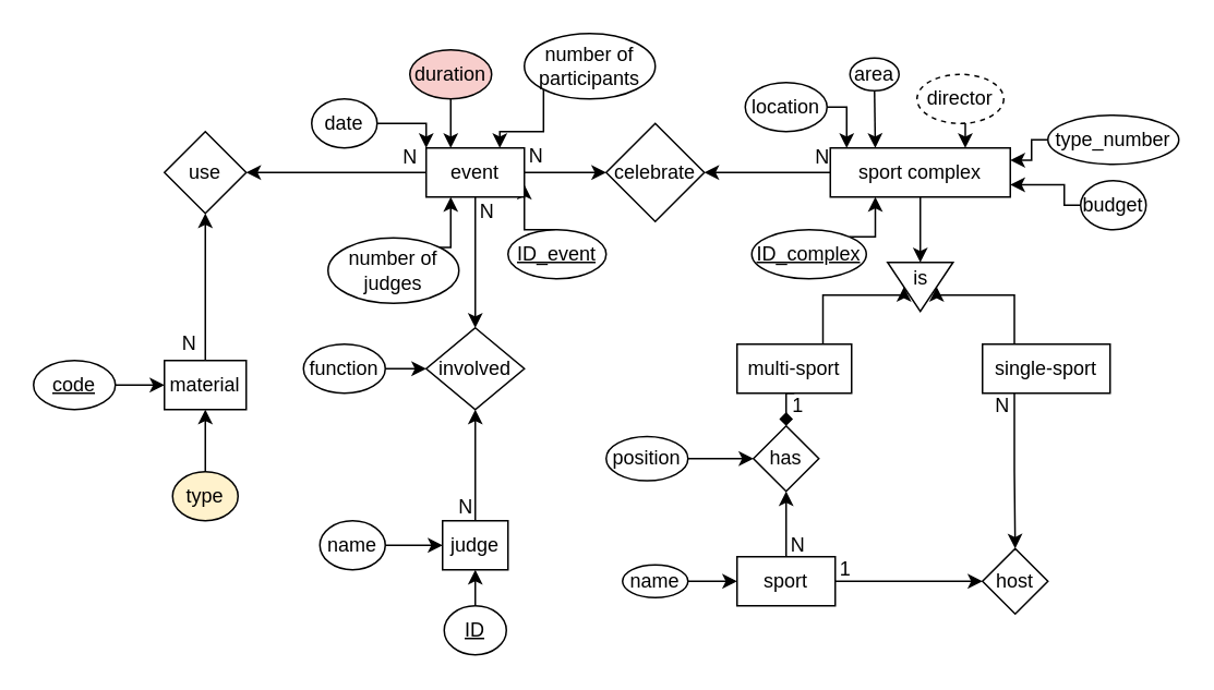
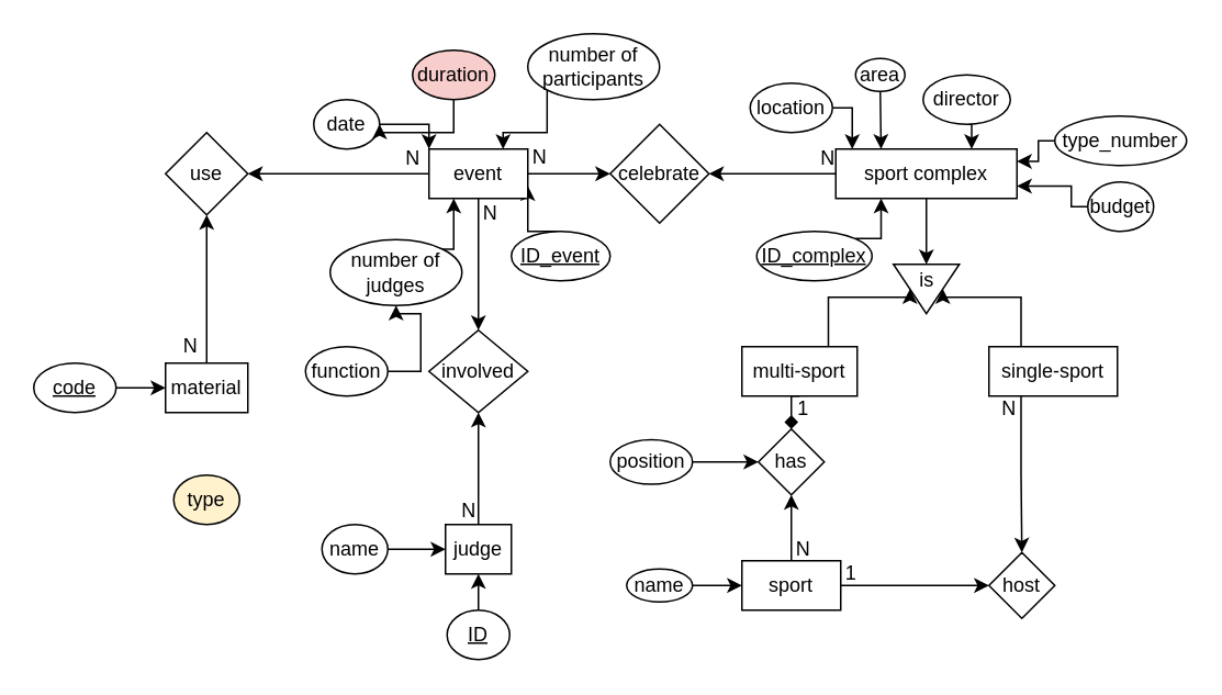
- <mxCell id="25" value="director" style="ellipse;whiteSpace=wrap;html=1;dashed=1;" vertex="1" parent="1"><mxGeometry x="560" y="45" width="53" height="30" as="geometry" /></mxCell>
+ <mxCell id="25" value="director" style="ellipse;whiteSpace=wrap;html=1;" vertex="1" parent="1"><mxGeometry x="560" y="45" width="53" height="30" as="geometry" /></mxCell>
- <mxCell id="38" style="edgeStyle=orthogonalEdgeStyle;rounded=0;orthogonalLoop=1;jettySize=auto;html=1;exitX=0.5;exitY=1;exitDx=0;exitDy=0;entryX=0.25;entryY=0;entryDx=0;entryDy=0;" edge="1" parent="1" source="39" target="36"><mxGeometry relative="1" as="geometry" /></mxCell>
+ <mxCell id="38" style="edgeStyle=orthogonalEdgeStyle;rounded=0;orthogonalLoop=1;jettySize=auto;html=1;exitX=0.5;exitY=1;exitDx=0;exitDy=0;" edge="1" parent="1" source="39" target="37"><mxGeometry relative="1" as="geometry" /></mxCell>
- <mxCell id="51" style="edgeStyle=orthogonalEdgeStyle;rounded=0;orthogonalLoop=1;jettySize=auto;html=1;exitX=1;exitY=0.5;exitDx=0;exitDy=0;entryX=0;entryY=0.5;entryDx=0;entryDy=0;" edge="1" parent="1" source="52" target="45"><mxGeometry relative="1" as="geometry" /></mxCell>
+ <mxCell id="51" style="edgeStyle=orthogonalEdgeStyle;rounded=0;orthogonalLoop=1;jettySize=auto;html=1;exitX=1;exitY=0.5;exitDx=0;exitDy=0;" edge="1" parent="1" source="52" target="43"><mxGeometry relative="1" as="geometry" /></mxCell>
- <mxCell id="59" style="edgeStyle=orthogonalEdgeStyle;rounded=0;orthogonalLoop=1;jettySize=auto;html=1;exitX=0.5;exitY=0;exitDx=0;exitDy=0;entryX=0.5;entryY=1;entryDx=0;entryDy=0;" edge="1" parent="1" source="60" target="56"><mxGeometry relative="1" as="geometry" /></mxCell>
